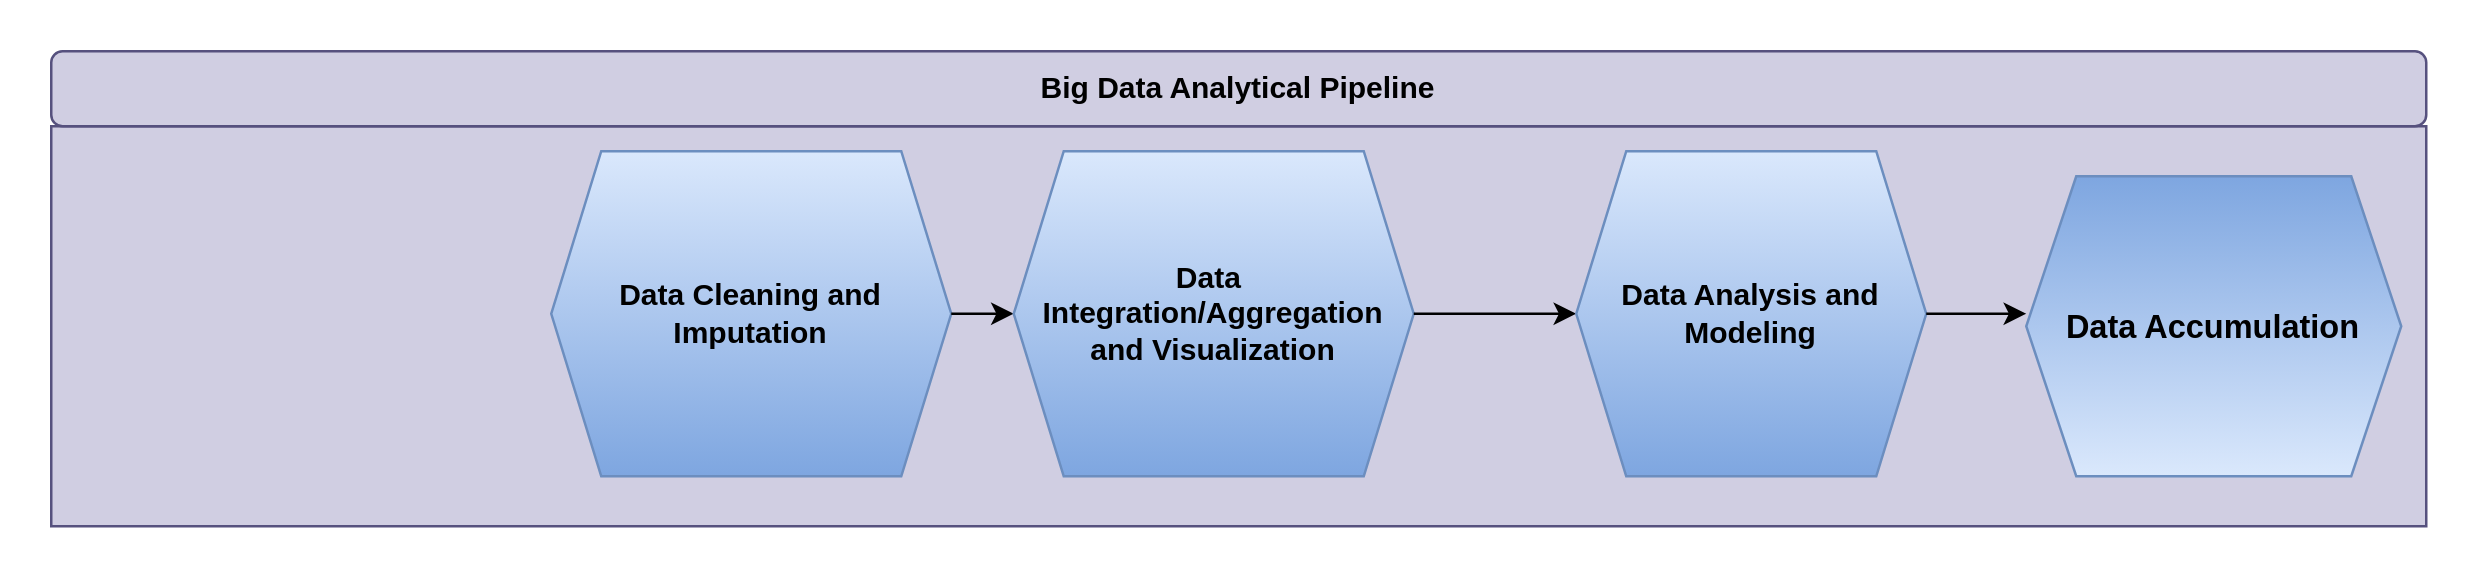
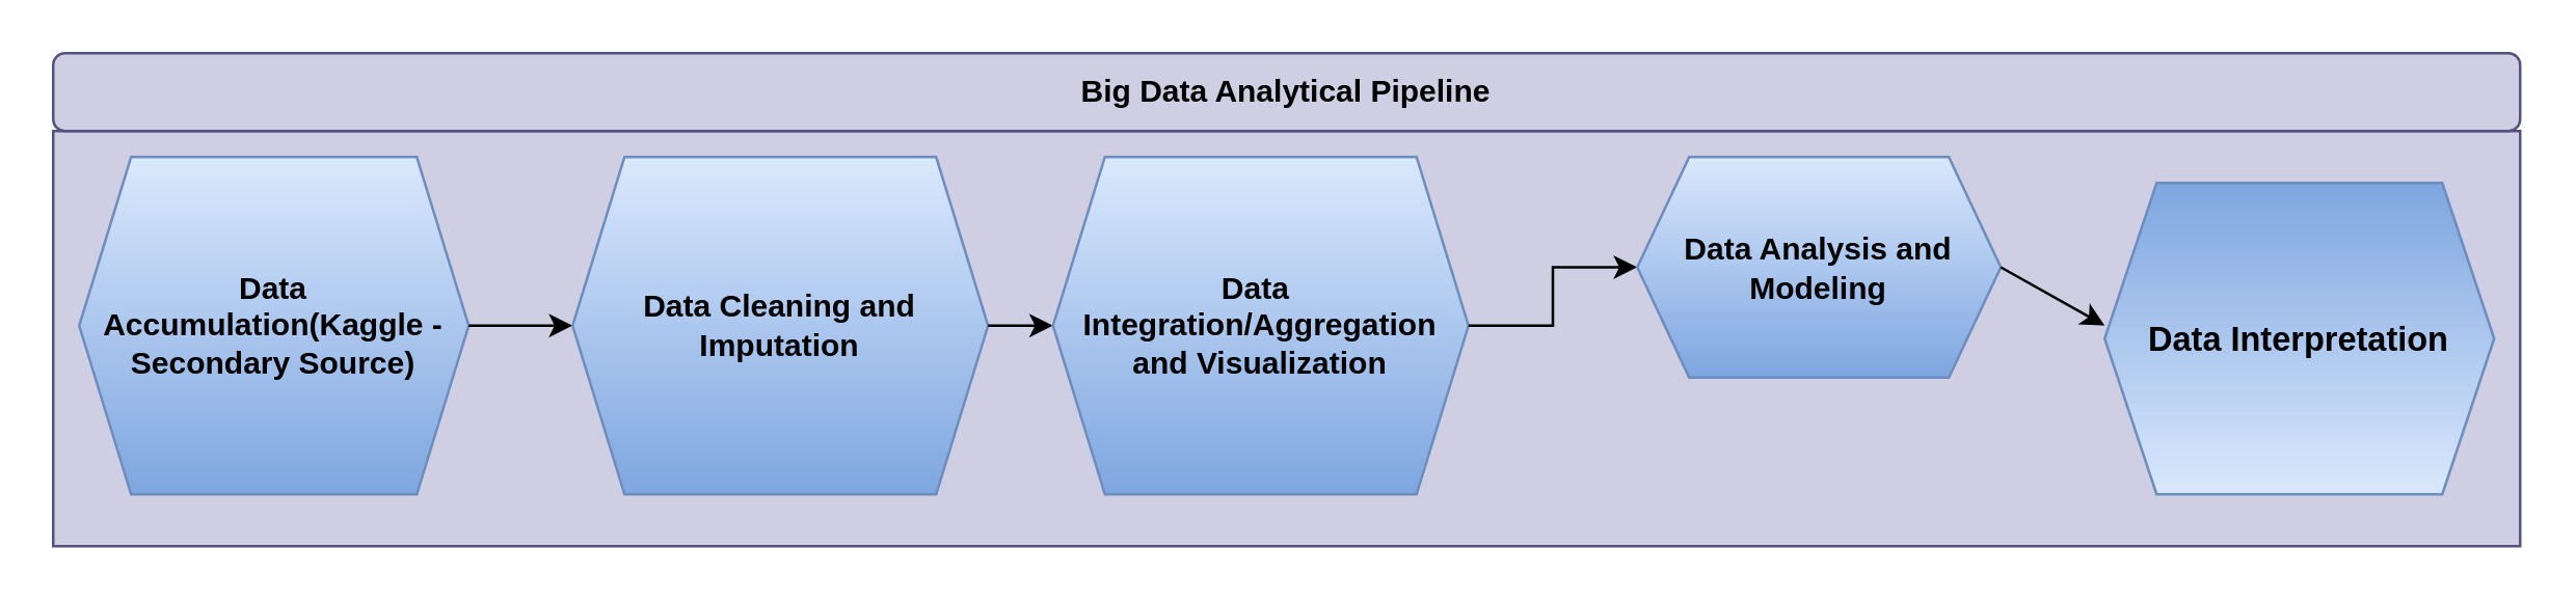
+ <mxCell id="3" value="&lt;b&gt;Data Accumulation(Kaggle - Secondary Source)&lt;/b&gt;" style="shape=hexagon;perimeter=hexagonPerimeter2;whiteSpace=wrap;html=1;fixedSize=1;fillColor=#dae8fc;gradientColor=#7ea6e0;strokeColor=#6c8ebf;" parent="1" vertex="1"><mxGeometry x="30" y="60" width="150" height="130" as="geometry" /></mxCell>
+ <mxCell id="4" value="" style="edgeStyle=orthogonalEdgeStyle;rounded=0;orthogonalLoop=1;jettySize=auto;html=1;" parent="1" source="3" target="5" edge="1"><mxGeometry relative="1" as="geometry" /></mxCell>
- <mxCell id="9" value="&lt;b&gt;Data Analysis and Modeling&lt;/b&gt;" style="shape=hexagon;perimeter=hexagonPerimeter2;whiteSpace=wrap;html=1;fixedSize=1;fillColor=#dae8fc;gradientColor=#7ea6e0;strokeColor=#6c8ebf;" parent="1" vertex="1"><mxGeometry x="630" y="60" width="140" height="130" as="geometry" /></mxCell>
+ <mxCell id="9" value="&lt;b&gt;Data Analysis and Modeling&lt;/b&gt;" style="shape=hexagon;perimeter=hexagonPerimeter2;whiteSpace=wrap;html=1;fixedSize=1;fillColor=#dae8fc;gradientColor=#7ea6e0;strokeColor=#6c8ebf;" parent="1" vertex="1"><mxGeometry x="630" y="60" width="140" height="85" as="geometry" /></mxCell>
- <mxCell id="10" value="&lt;b&gt;&lt;font style=&quot;font-size: 13px;&quot;&gt;Data Accumulation&lt;/font&gt;&lt;/b&gt;" style="shape=hexagon;perimeter=hexagonPerimeter2;whiteSpace=wrap;html=1;fixedSize=1;fillColor=#dae8fc;gradientColor=#7ea6e0;strokeColor=#6c8ebf;direction=west;" parent="1" vertex="1"><mxGeometry x="810" y="70" width="150" height="120" as="geometry" /></mxCell>
+ <mxCell id="10" value="&lt;b&gt;&lt;font style=&quot;font-size: 13px;&quot;&gt;Data Interpretation&lt;/font&gt;&lt;/b&gt;" style="shape=hexagon;perimeter=hexagonPerimeter2;whiteSpace=wrap;html=1;fixedSize=1;fillColor=#dae8fc;gradientColor=#7ea6e0;strokeColor=#6c8ebf;direction=west;" parent="1" vertex="1"><mxGeometry x="810" y="70" width="150" height="120" as="geometry" /></mxCell>
